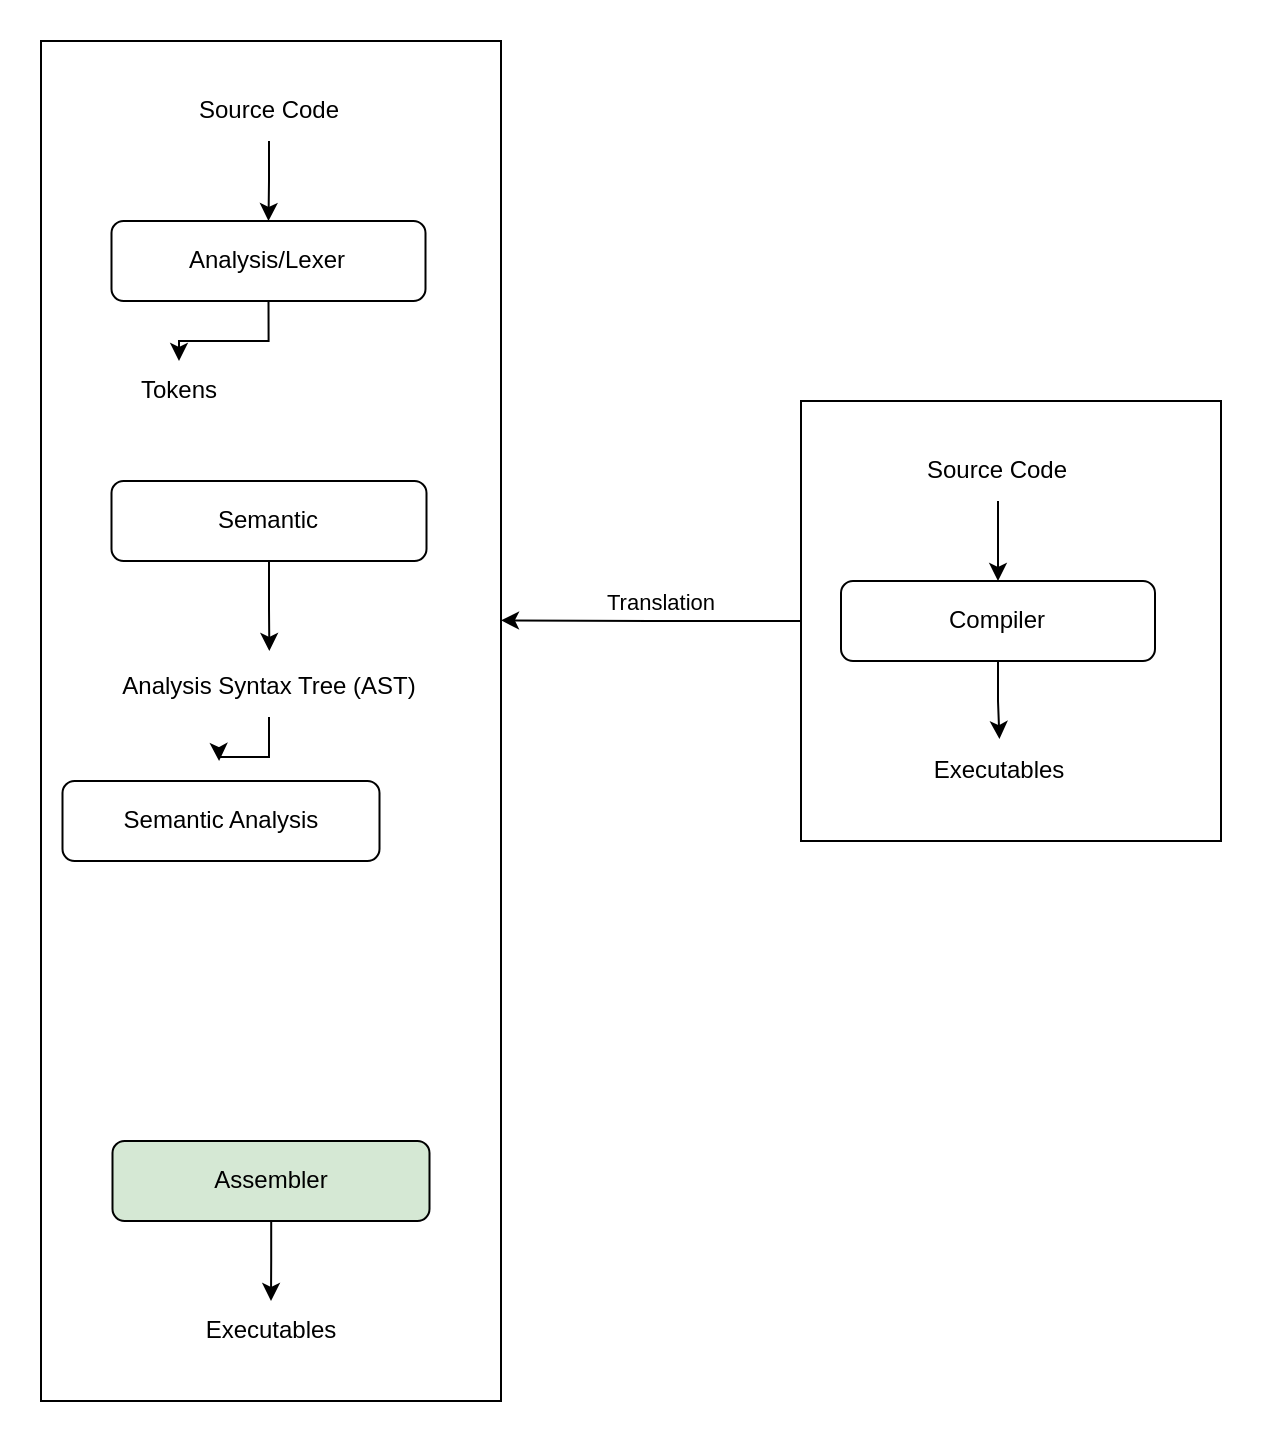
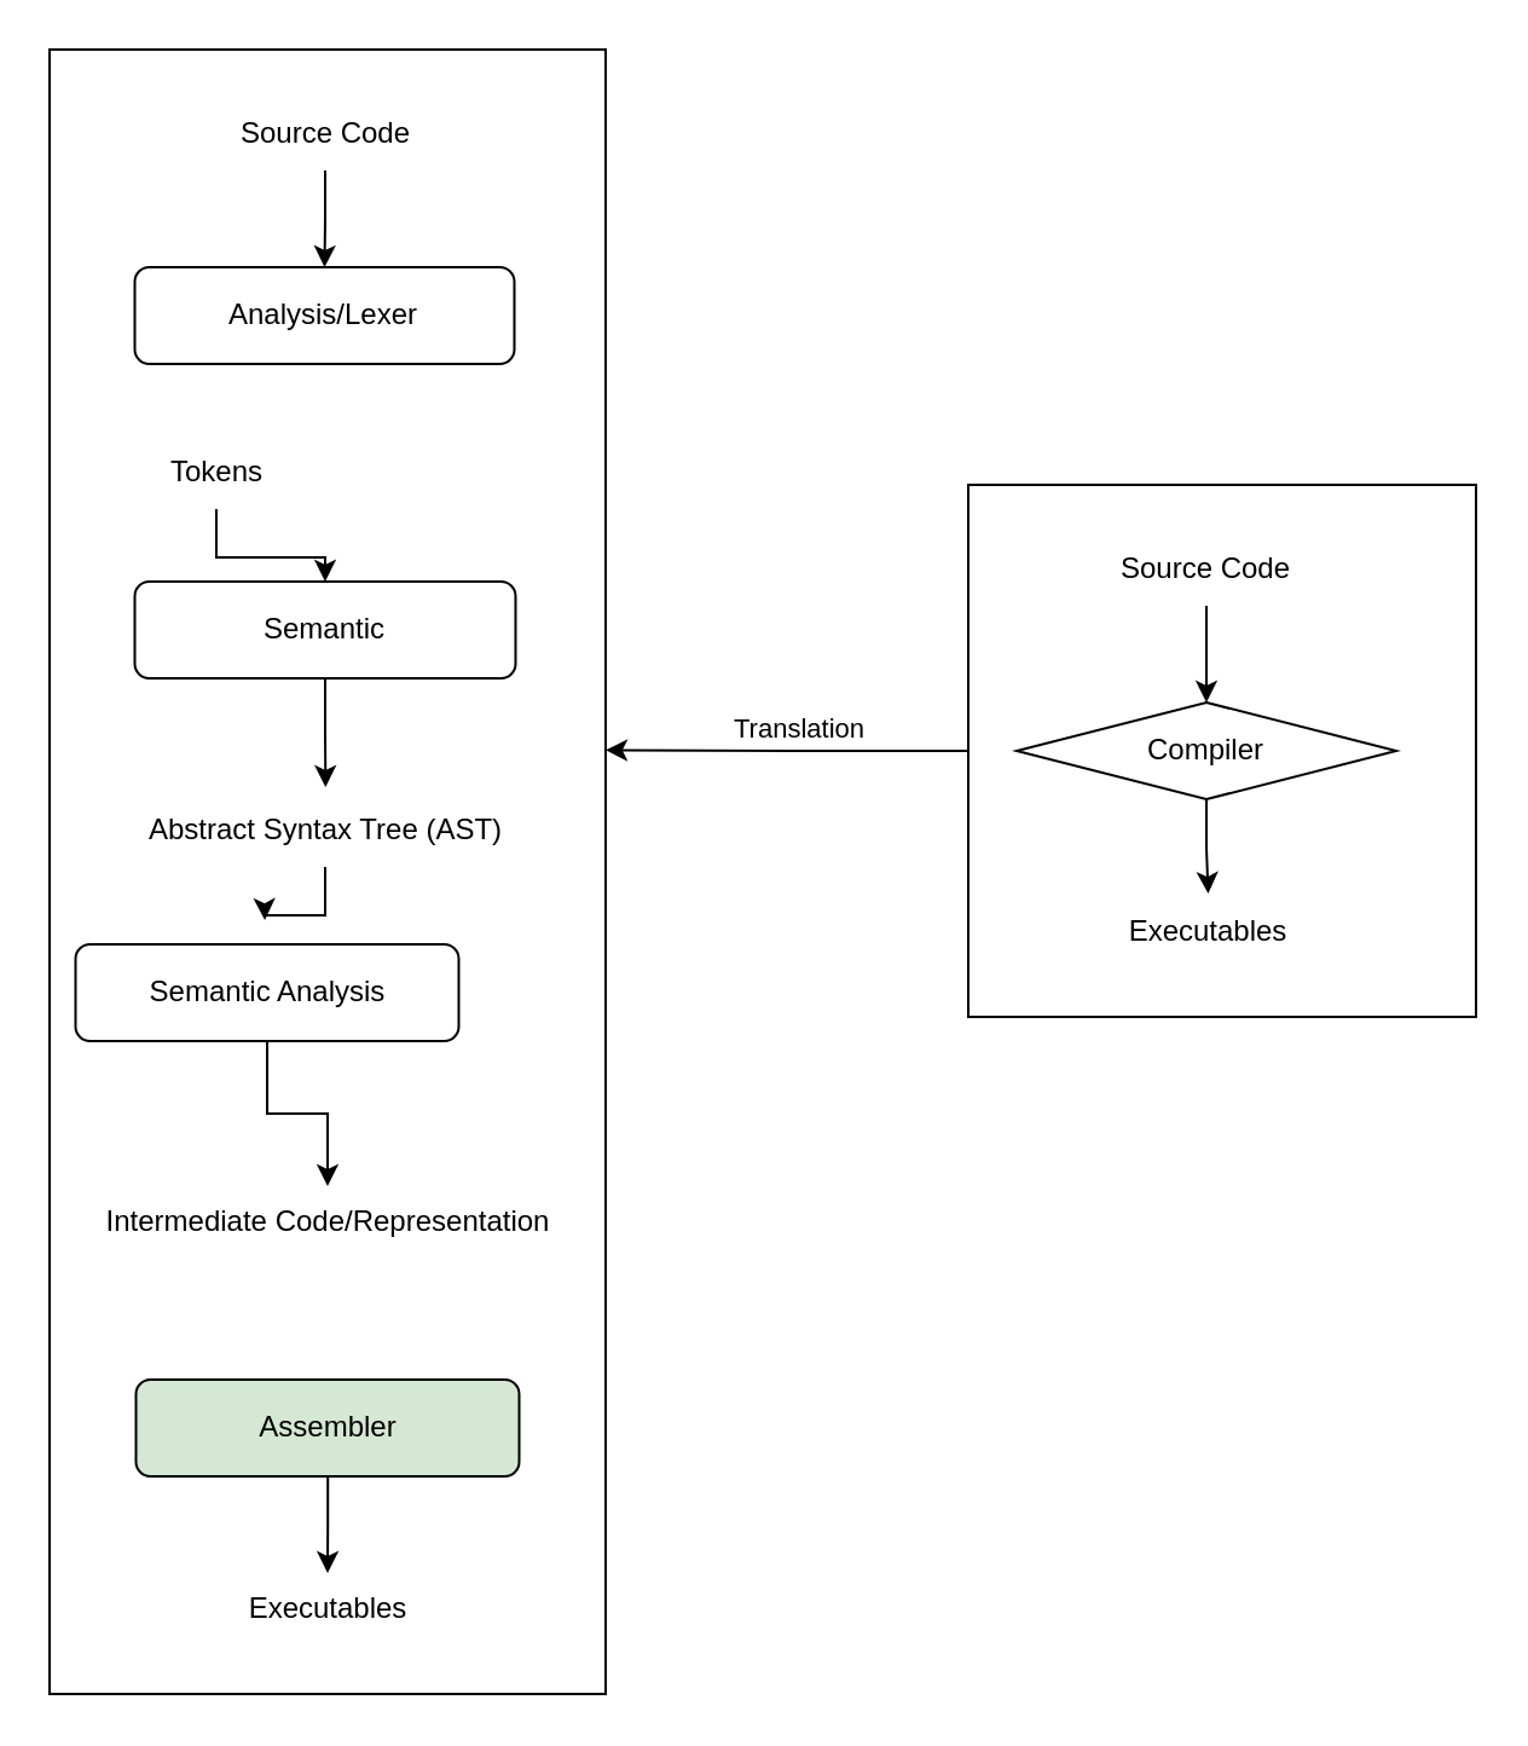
- <mxCell id="5" style="edgeStyle=orthogonalEdgeStyle;rounded=0;orthogonalLoop=1;jettySize=auto;html=1;exitX=0.5;exitY=1;exitDx=0;exitDy=0;" edge="1" parent="1" source="6" target="8"><mxGeometry relative="1" as="geometry" /></mxCell>
+ <mxCell id="7" style="edgeStyle=orthogonalEdgeStyle;rounded=0;orthogonalLoop=1;jettySize=auto;html=1;entryX=0.5;entryY=0;entryDx=0;entryDy=0;" edge="1" parent="1" source="8" target="9"><mxGeometry relative="1" as="geometry" /></mxCell>
- <mxCell id="24" value="Compiler" style="rounded=1;whiteSpace=wrap;html=1;" vertex="1" parent="21"><mxGeometry x="20" y="90" width="157" height="40" as="geometry" /></mxCell>
+ <mxCell id="24" value="Compiler" style="rhombus;whiteSpace=wrap;html=1;" vertex="1" parent="21"><mxGeometry x="20" y="90" width="157" height="40" as="geometry" /></mxCell>
- <mxCell id="10" value="Analysis Syntax Tree (AST)" style="text;html=1;align=center;verticalAlign=middle;resizable=0;points=[];autosize=1;strokeColor=none;fillColor=none;" vertex="1" parent="1"><mxGeometry x="49" y="328" width="170" height="30" as="geometry" /></mxCell>
+ <mxCell id="10" value="Abstract Syntax Tree (AST)" style="text;html=1;align=center;verticalAlign=middle;resizable=0;points=[];autosize=1;strokeColor=none;fillColor=none;" vertex="1" parent="1"><mxGeometry x="49" y="328" width="170" height="30" as="geometry" /></mxCell>
+ <mxCell id="12" style="edgeStyle=orthogonalEdgeStyle;rounded=0;orthogonalLoop=1;jettySize=auto;html=1;exitX=0.5;exitY=1;exitDx=0;exitDy=0;" edge="1" parent="1" source="13" target="17"><mxGeometry relative="1" as="geometry" /></mxCell>
+ <mxCell id="17" value="Intermediate Code/Representation" style="text;html=1;align=center;verticalAlign=middle;resizable=0;points=[];autosize=1;strokeColor=none;fillColor=none;" vertex="1" parent="1"><mxGeometry x="30" y="490" width="210" height="30" as="geometry" /></mxCell>
